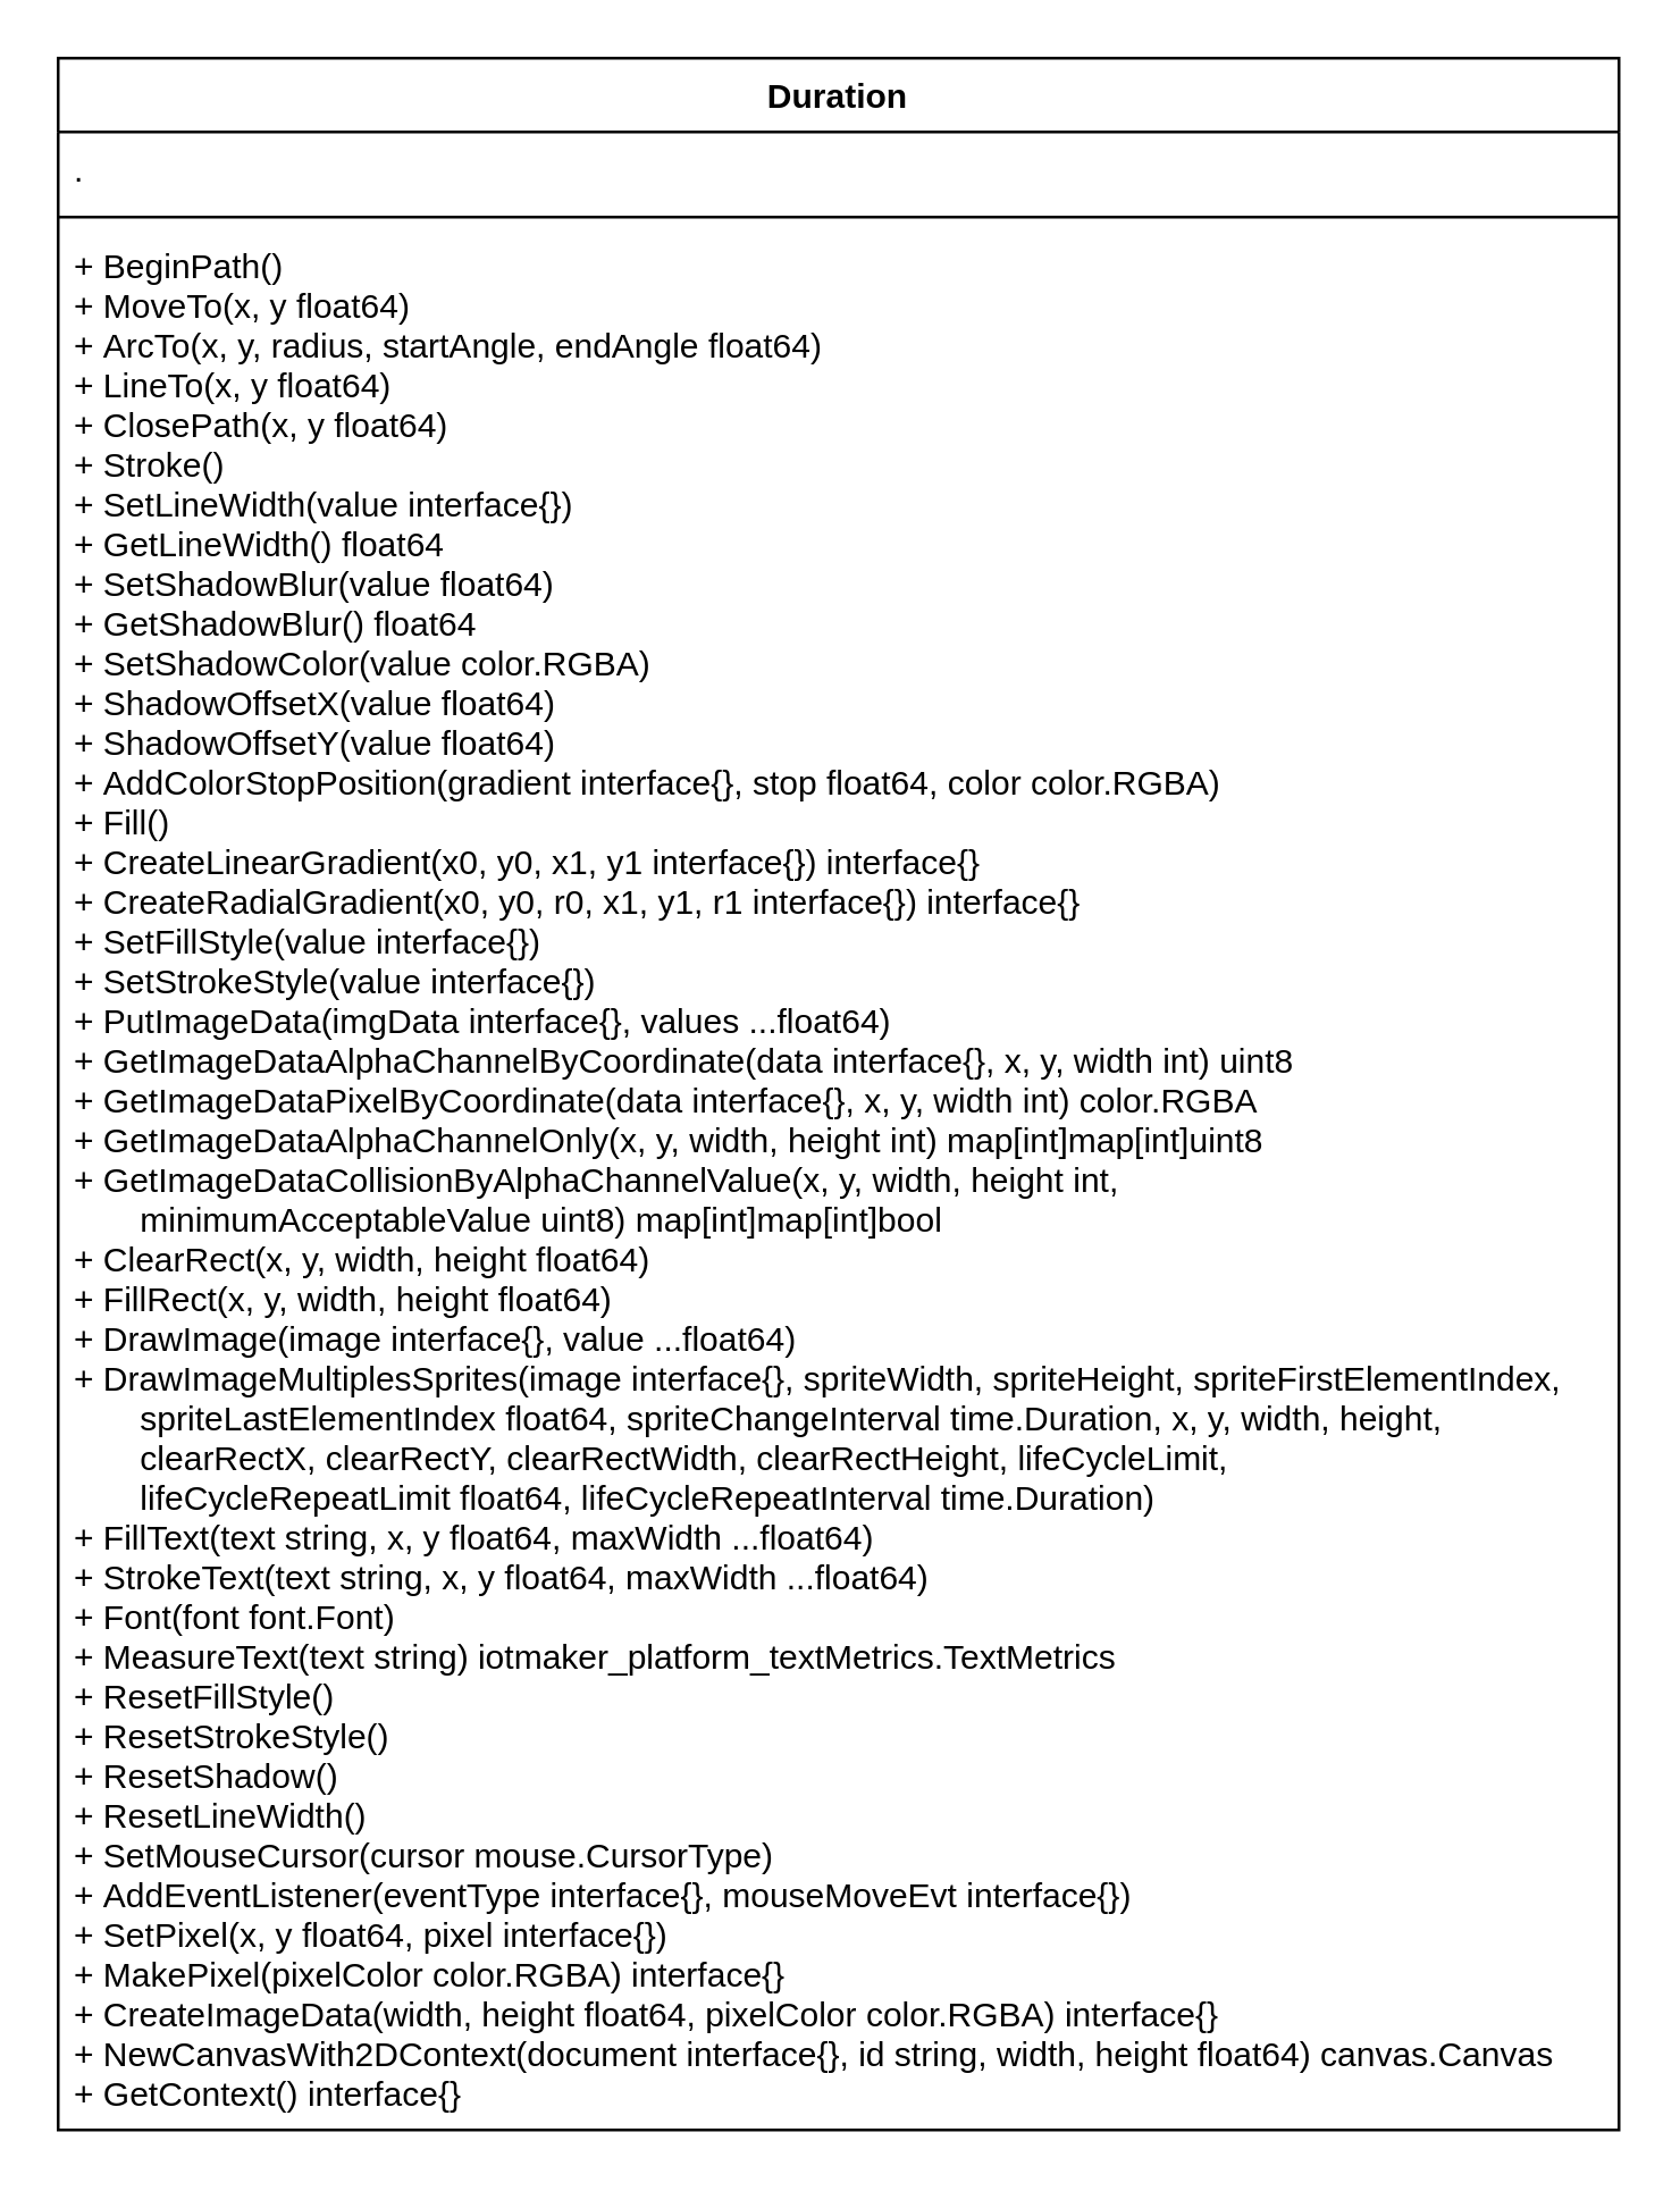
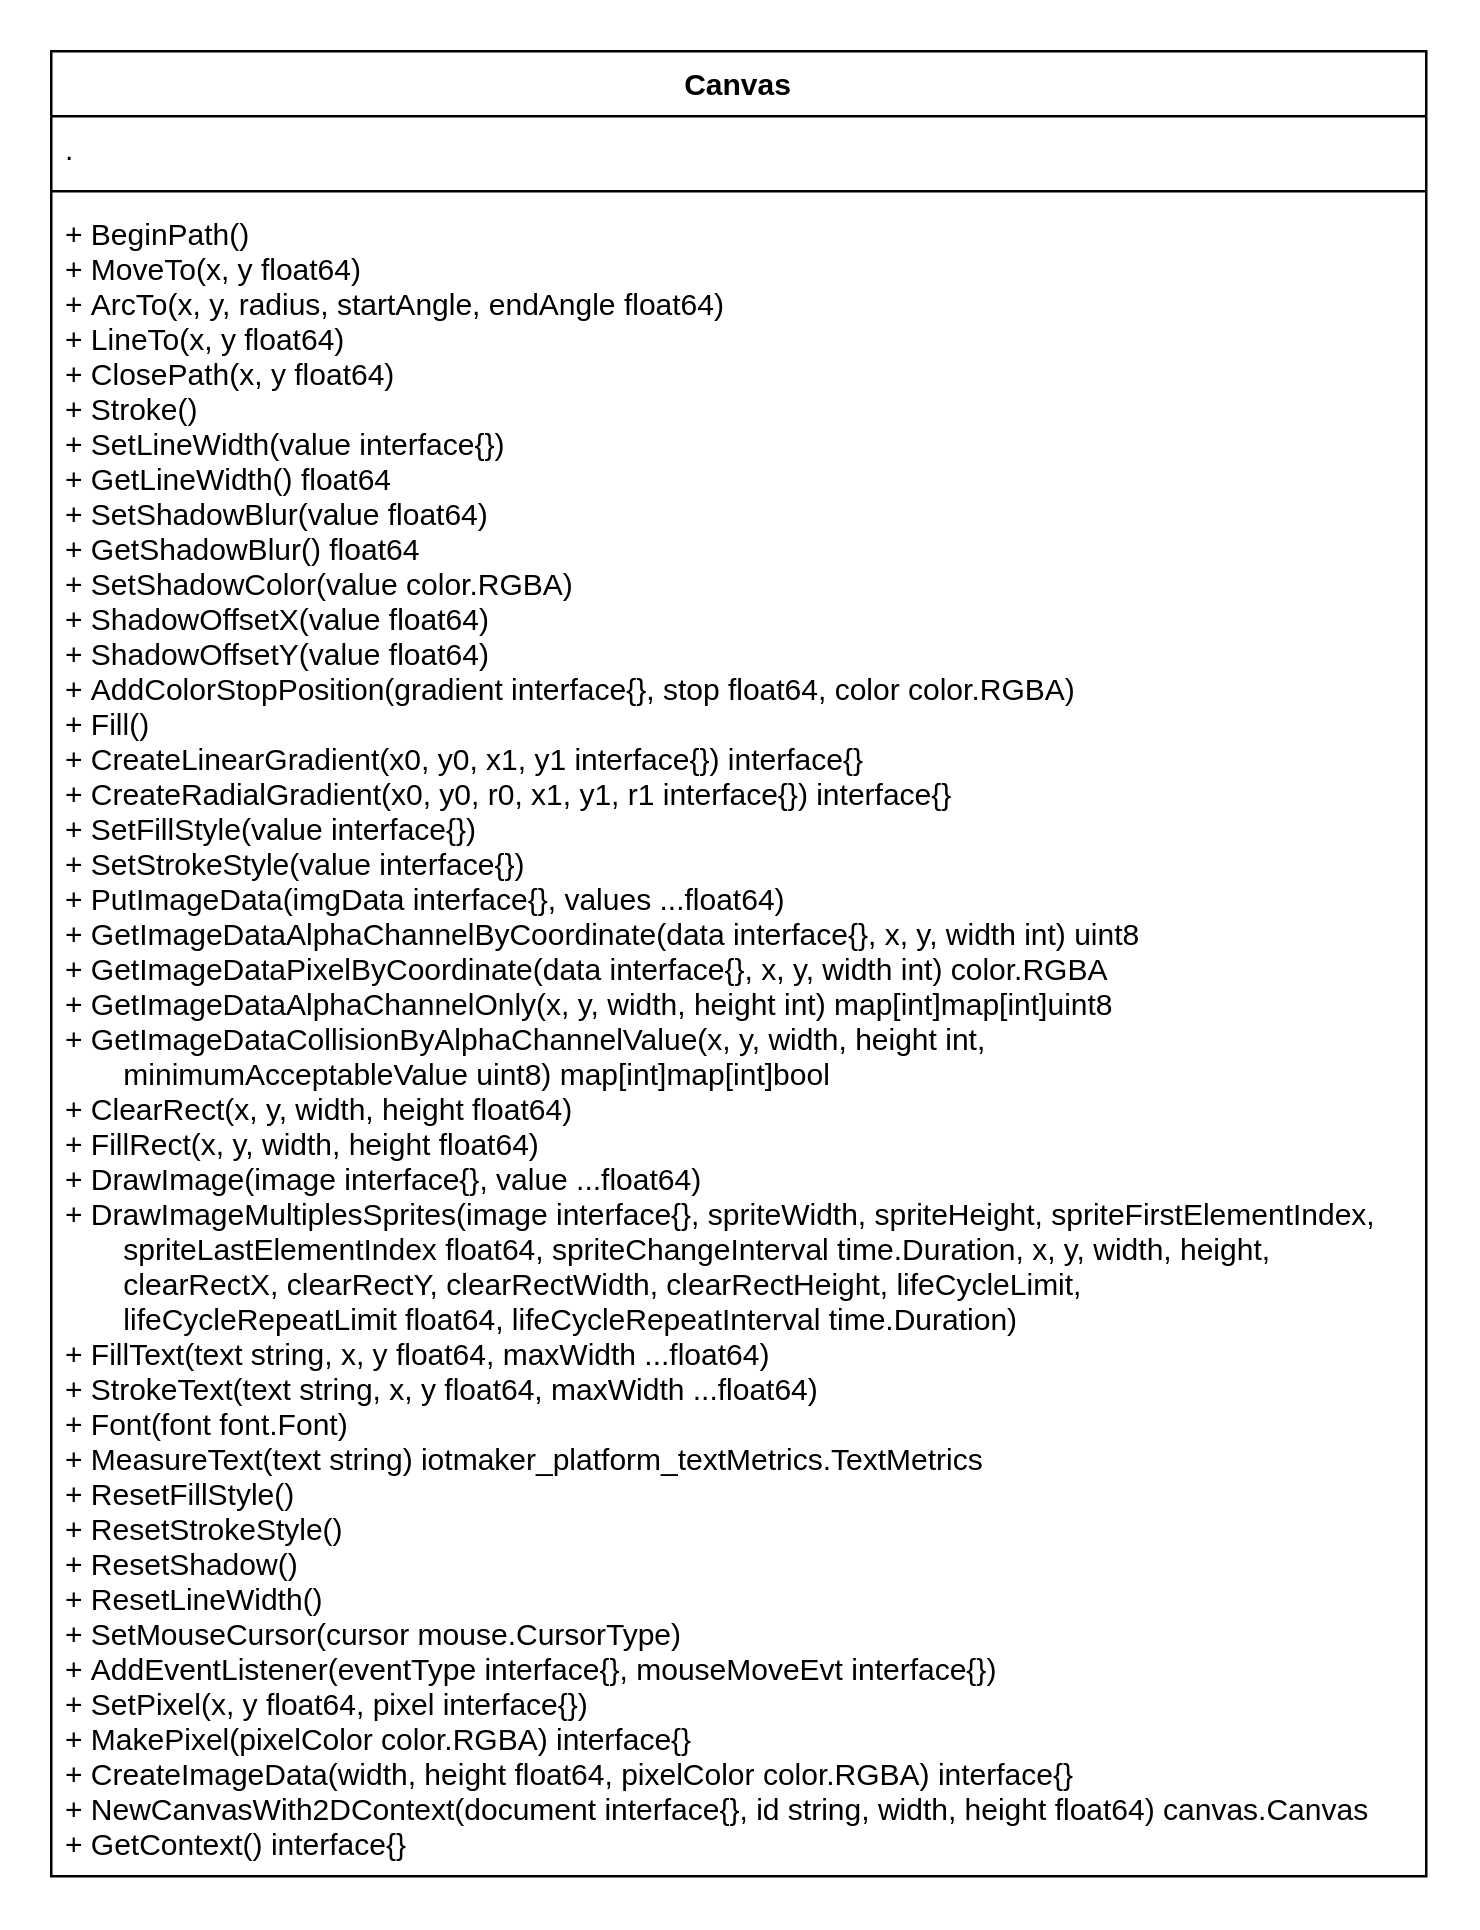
- <mxCell id="2" value="Duration" style="swimlane;fontStyle=1;align=center;verticalAlign=top;childLayout=stackLayout;horizontal=1;startSize=26;horizontalStack=0;resizeParent=1;resizeParentMax=0;resizeLast=0;collapsible=1;marginBottom=0;" vertex="1" parent="1"><mxGeometry x="20" y="20" width="550" height="730" as="geometry" /></mxCell>
+ <mxCell id="2" value="Canvas" style="swimlane;fontStyle=1;align=center;verticalAlign=top;childLayout=stackLayout;horizontal=1;startSize=26;horizontalStack=0;resizeParent=1;resizeParentMax=0;resizeLast=0;collapsible=1;marginBottom=0;" vertex="1" parent="1"><mxGeometry x="20" y="20" width="550" height="730" as="geometry" /></mxCell>
